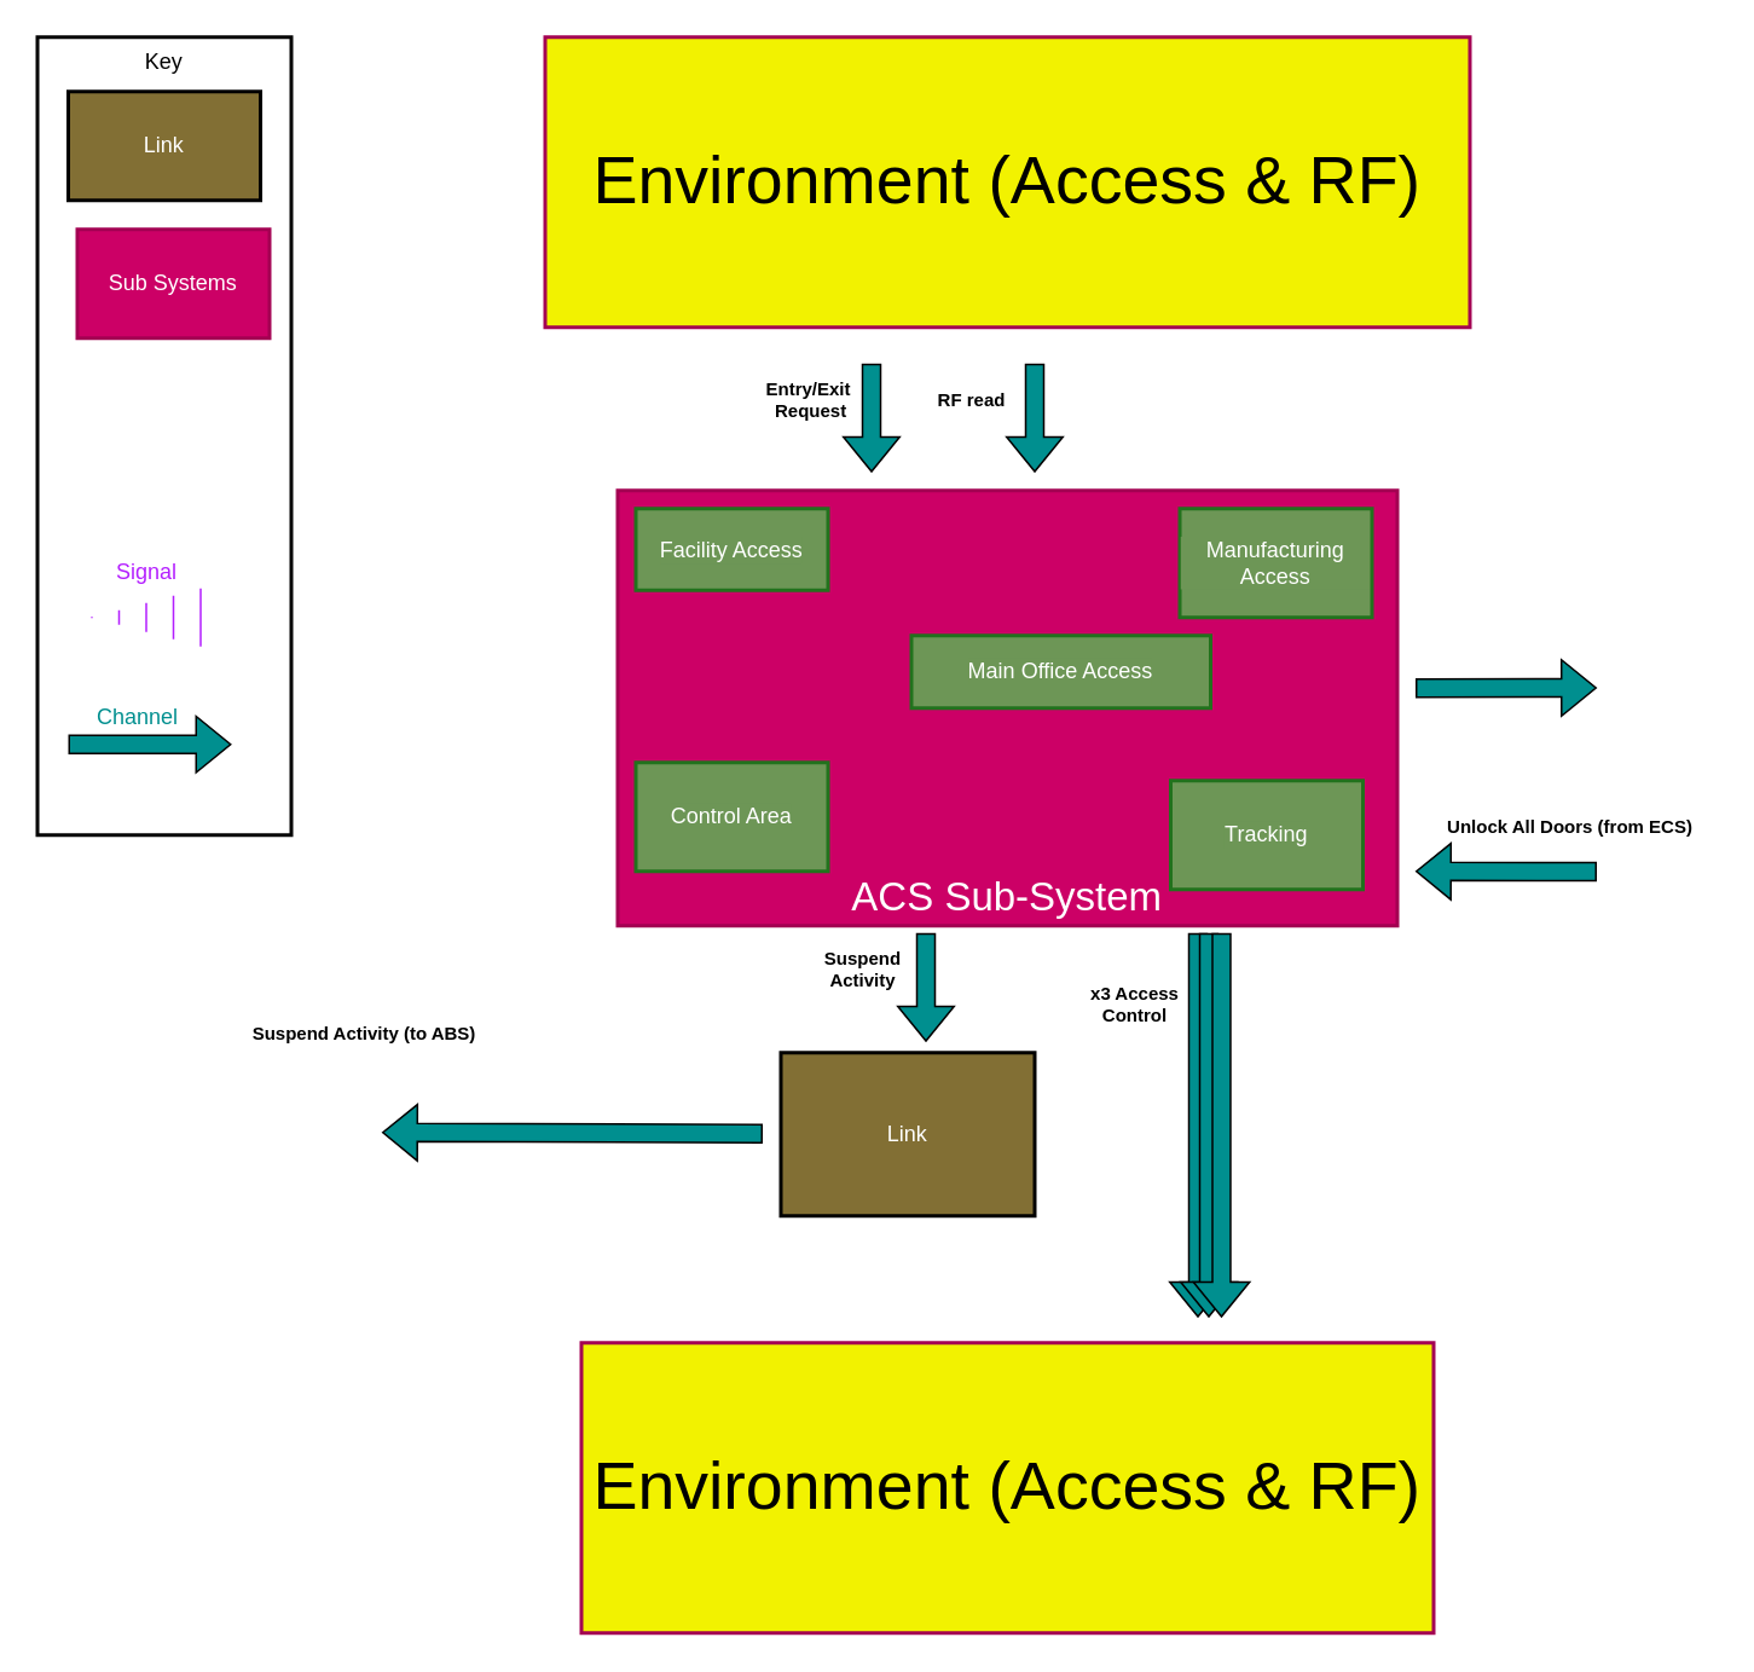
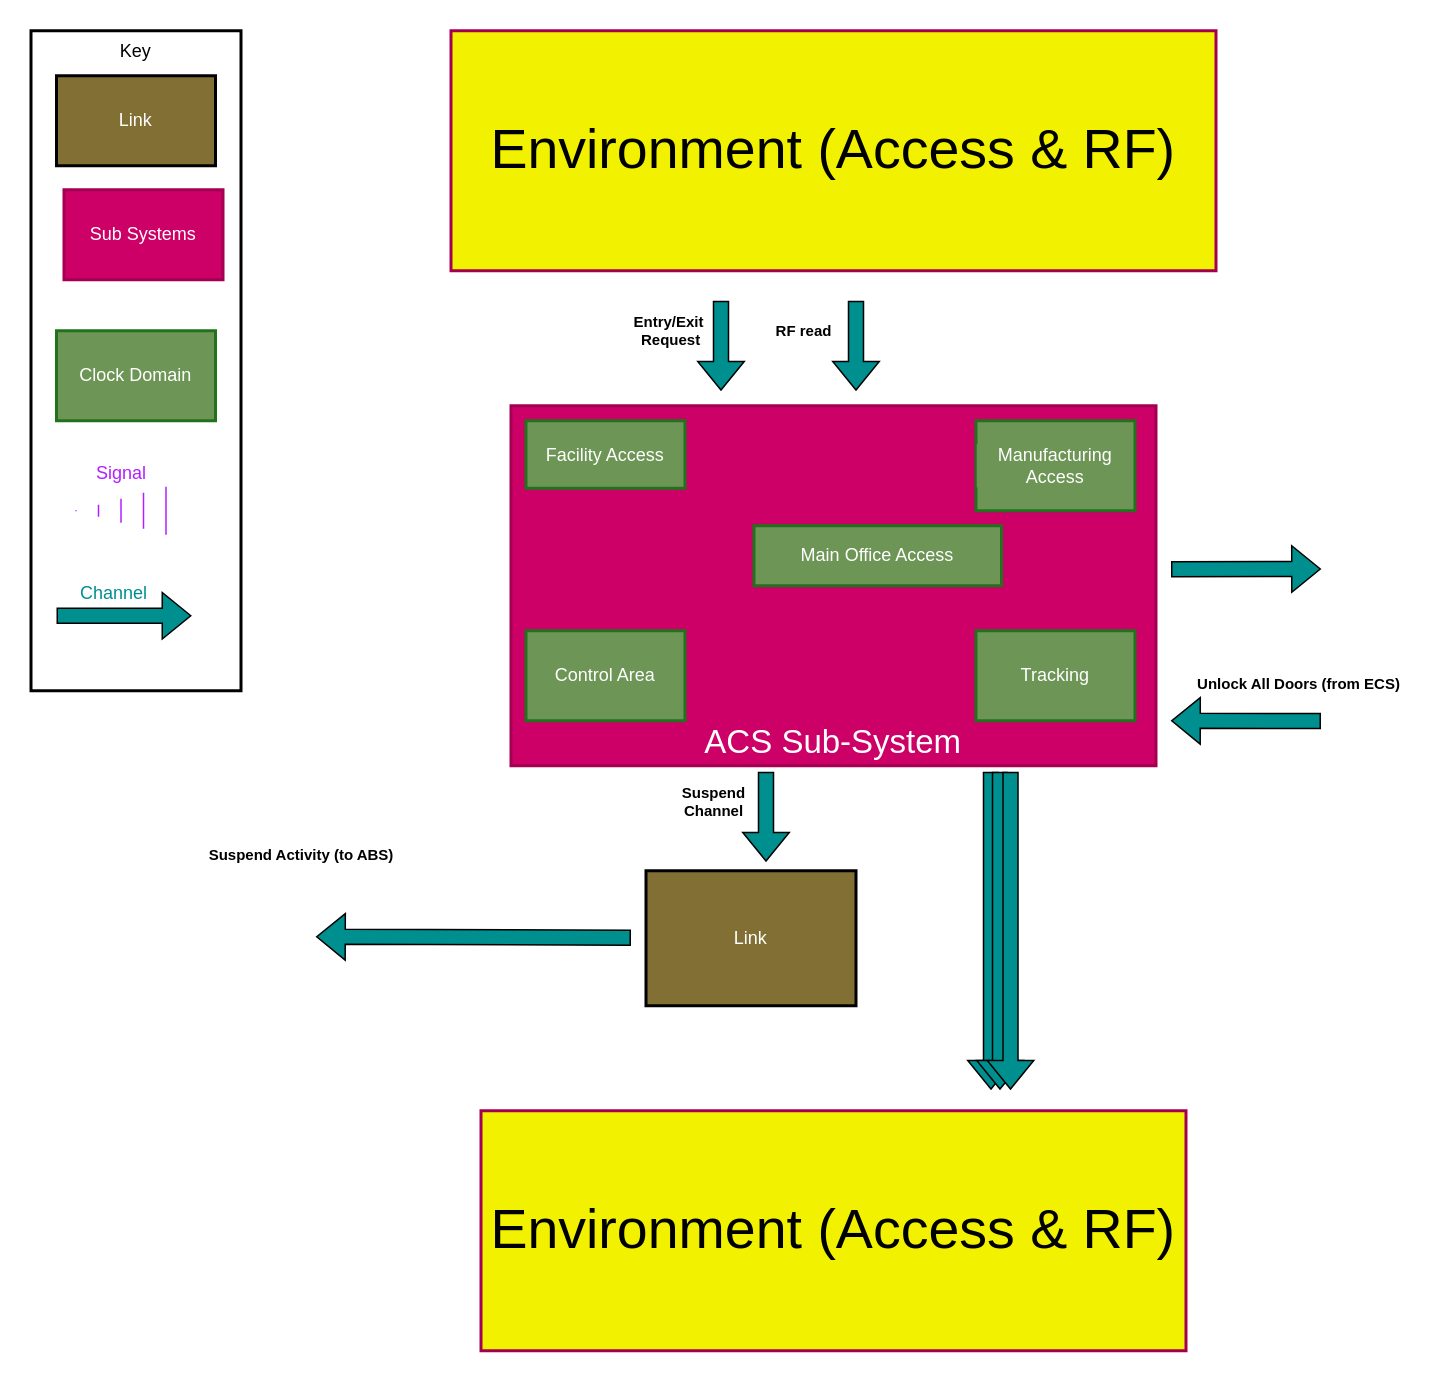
+ <mxCell id="3" value="Clock Domain" style="rounded=0;whiteSpace=wrap;html=1;fillColor=#6D9656;strokeWidth=2;strokeColor=#22721d;fillStyle=solid;labelBackgroundColor=#6D9656;fontColor=#ffffff;" parent="1" vertex="1"><mxGeometry x="37" y="220" width="106" height="60" as="geometry" /></mxCell>
- <mxCell id="34" value="Tracking" style="rounded=0;whiteSpace=wrap;html=1;fillColor=#6D9656;strokeWidth=2;strokeColor=#22721d;fillStyle=solid;labelBackgroundColor=#6D9656;fontColor=#ffffff;" vertex="1" parent="1"><mxGeometry x="645" y="430" width="106" height="60" as="geometry" /></mxCell>
+ <mxCell id="34" value="Tracking" style="rounded=0;whiteSpace=wrap;html=1;fillColor=#6D9656;strokeWidth=2;strokeColor=#22721d;fillStyle=solid;labelBackgroundColor=#6D9656;fontColor=#ffffff;" vertex="1" parent="1"><mxGeometry x="650" y="420" width="106" height="60" as="geometry" /></mxCell>
- <mxCell id="15" value="Suspend &lt;br&gt;Activity" style="text;html=1;align=center;verticalAlign=middle;resizable=0;points=[];autosize=1;strokeColor=none;fillColor=none;fontSize=10;fontStyle=1" parent="1" vertex="1"><mxGeometry x="440" y="514" width="70" height="40" as="geometry" /></mxCell>
+ <mxCell id="15" value="Suspend &lt;br&gt;Channel" style="text;html=1;align=center;verticalAlign=middle;resizable=0;points=[];autosize=1;strokeColor=none;fillColor=none;fontSize=10;fontStyle=1" parent="1" vertex="1"><mxGeometry x="440" y="514" width="70" height="40" as="geometry" /></mxCell>
- <mxCell id="24" value="x3 Access &lt;br&gt;Control" style="text;html=1;align=center;verticalAlign=middle;resizable=0;points=[];autosize=1;strokeColor=none;fillColor=none;fontSize=10;fontStyle=1" parent="1" vertex="1"><mxGeometry x="590" y="533" width="70" height="40" as="geometry" /></mxCell>
